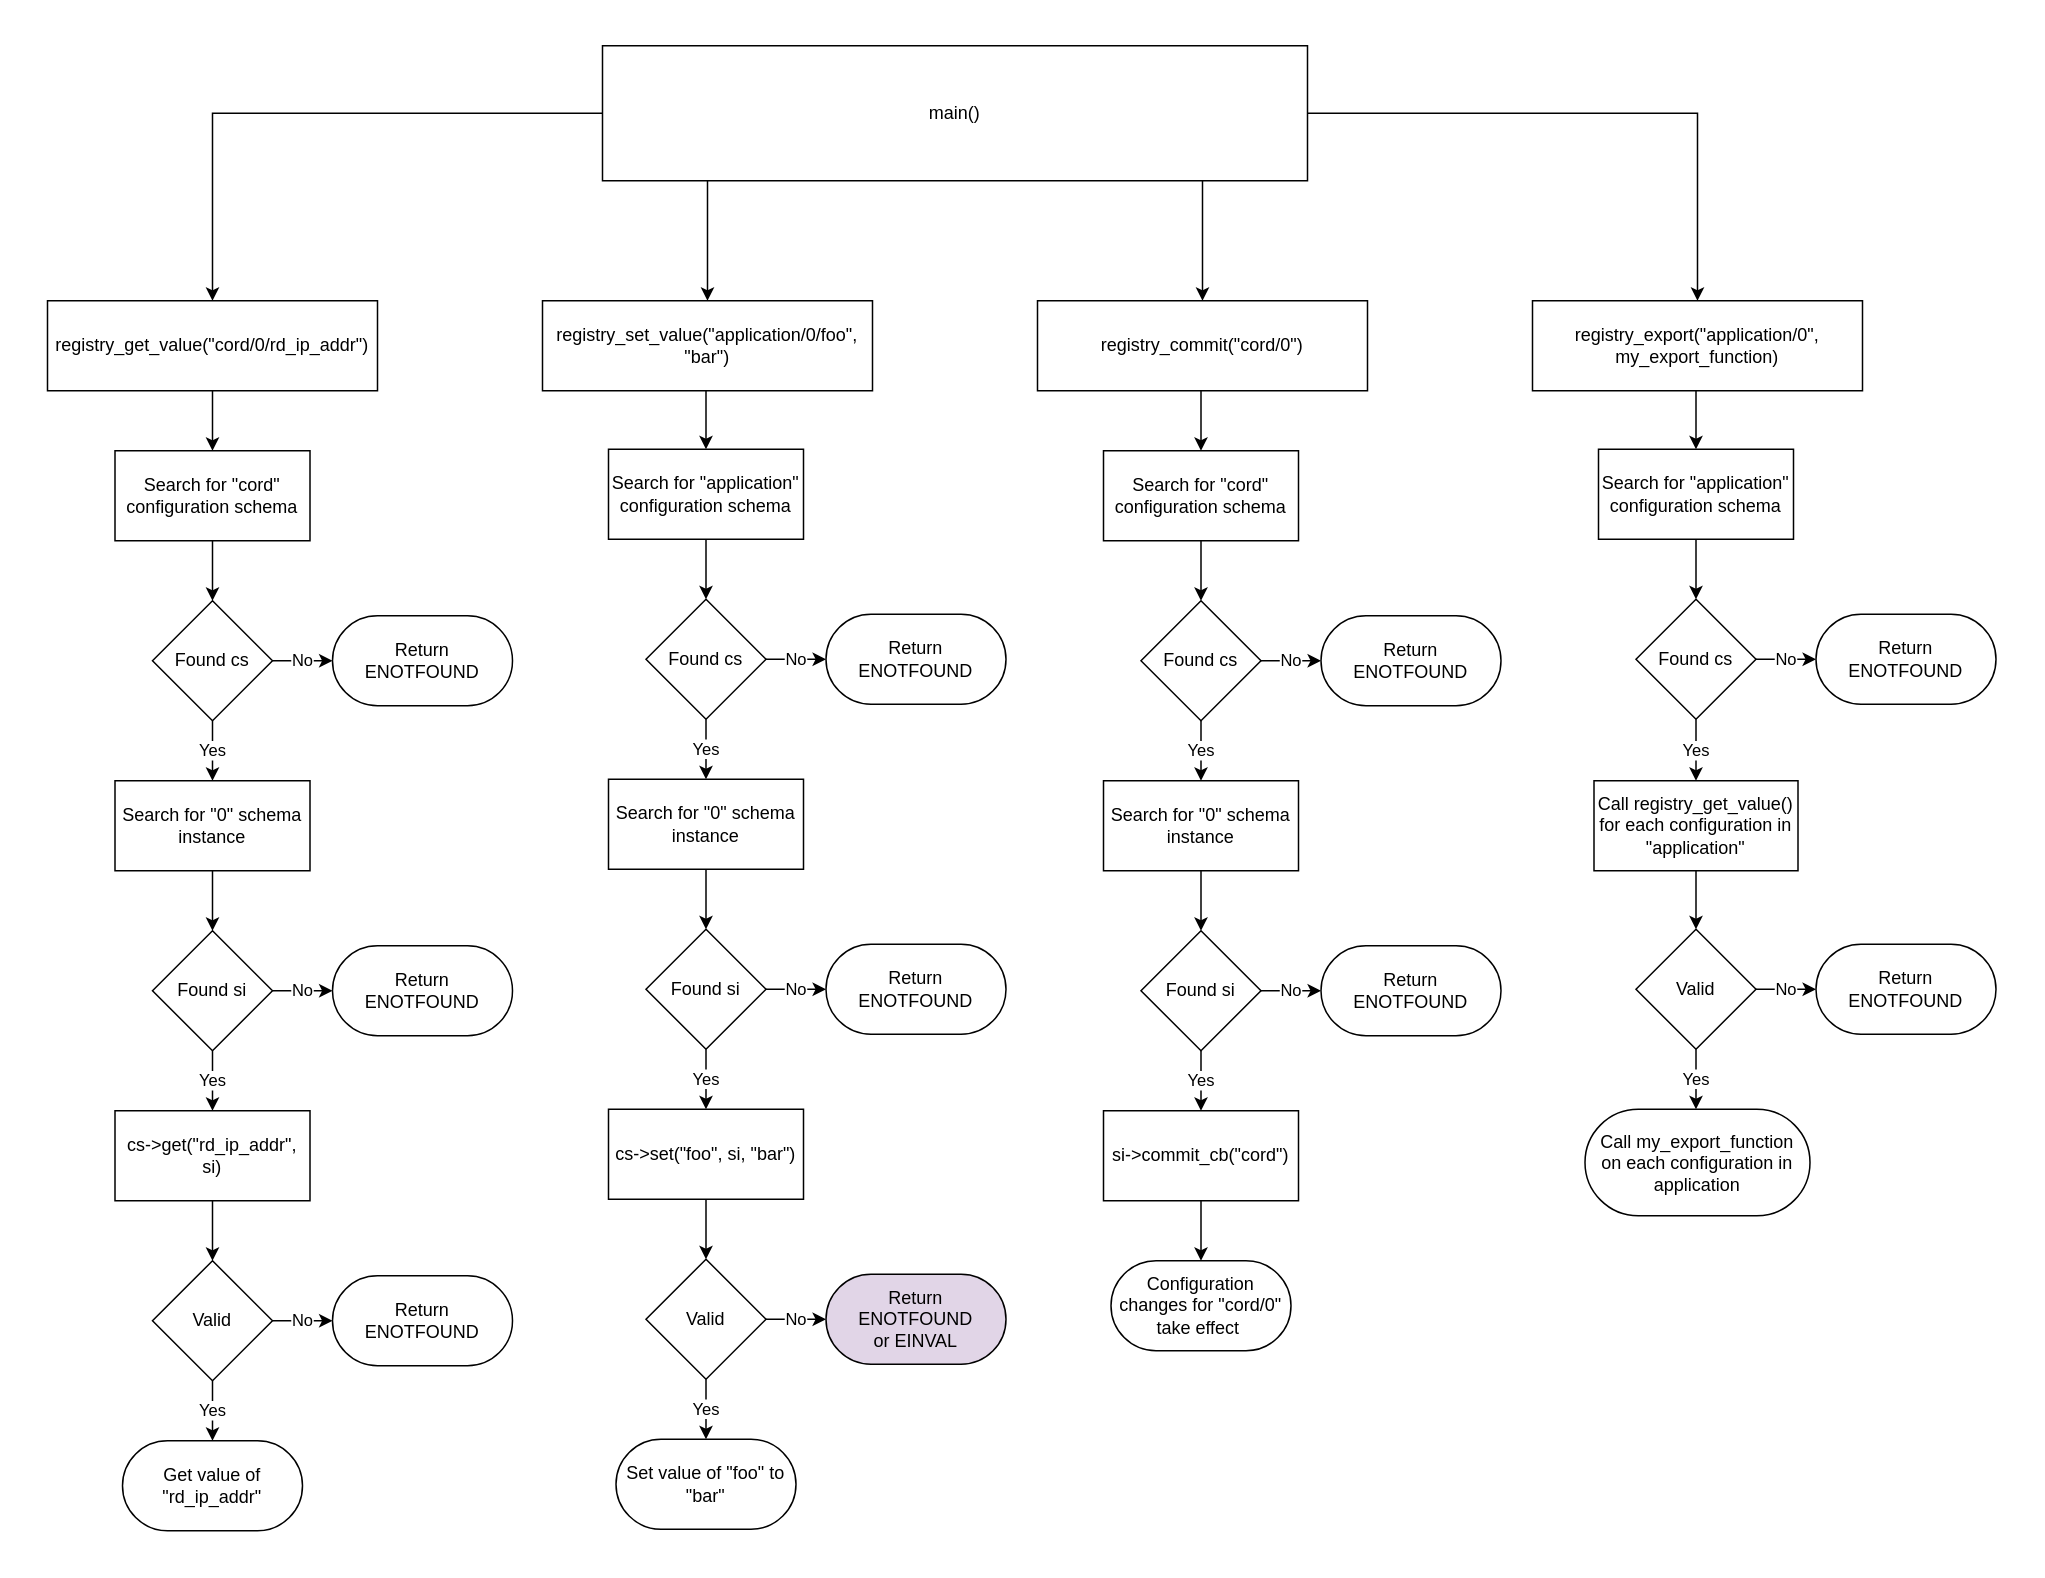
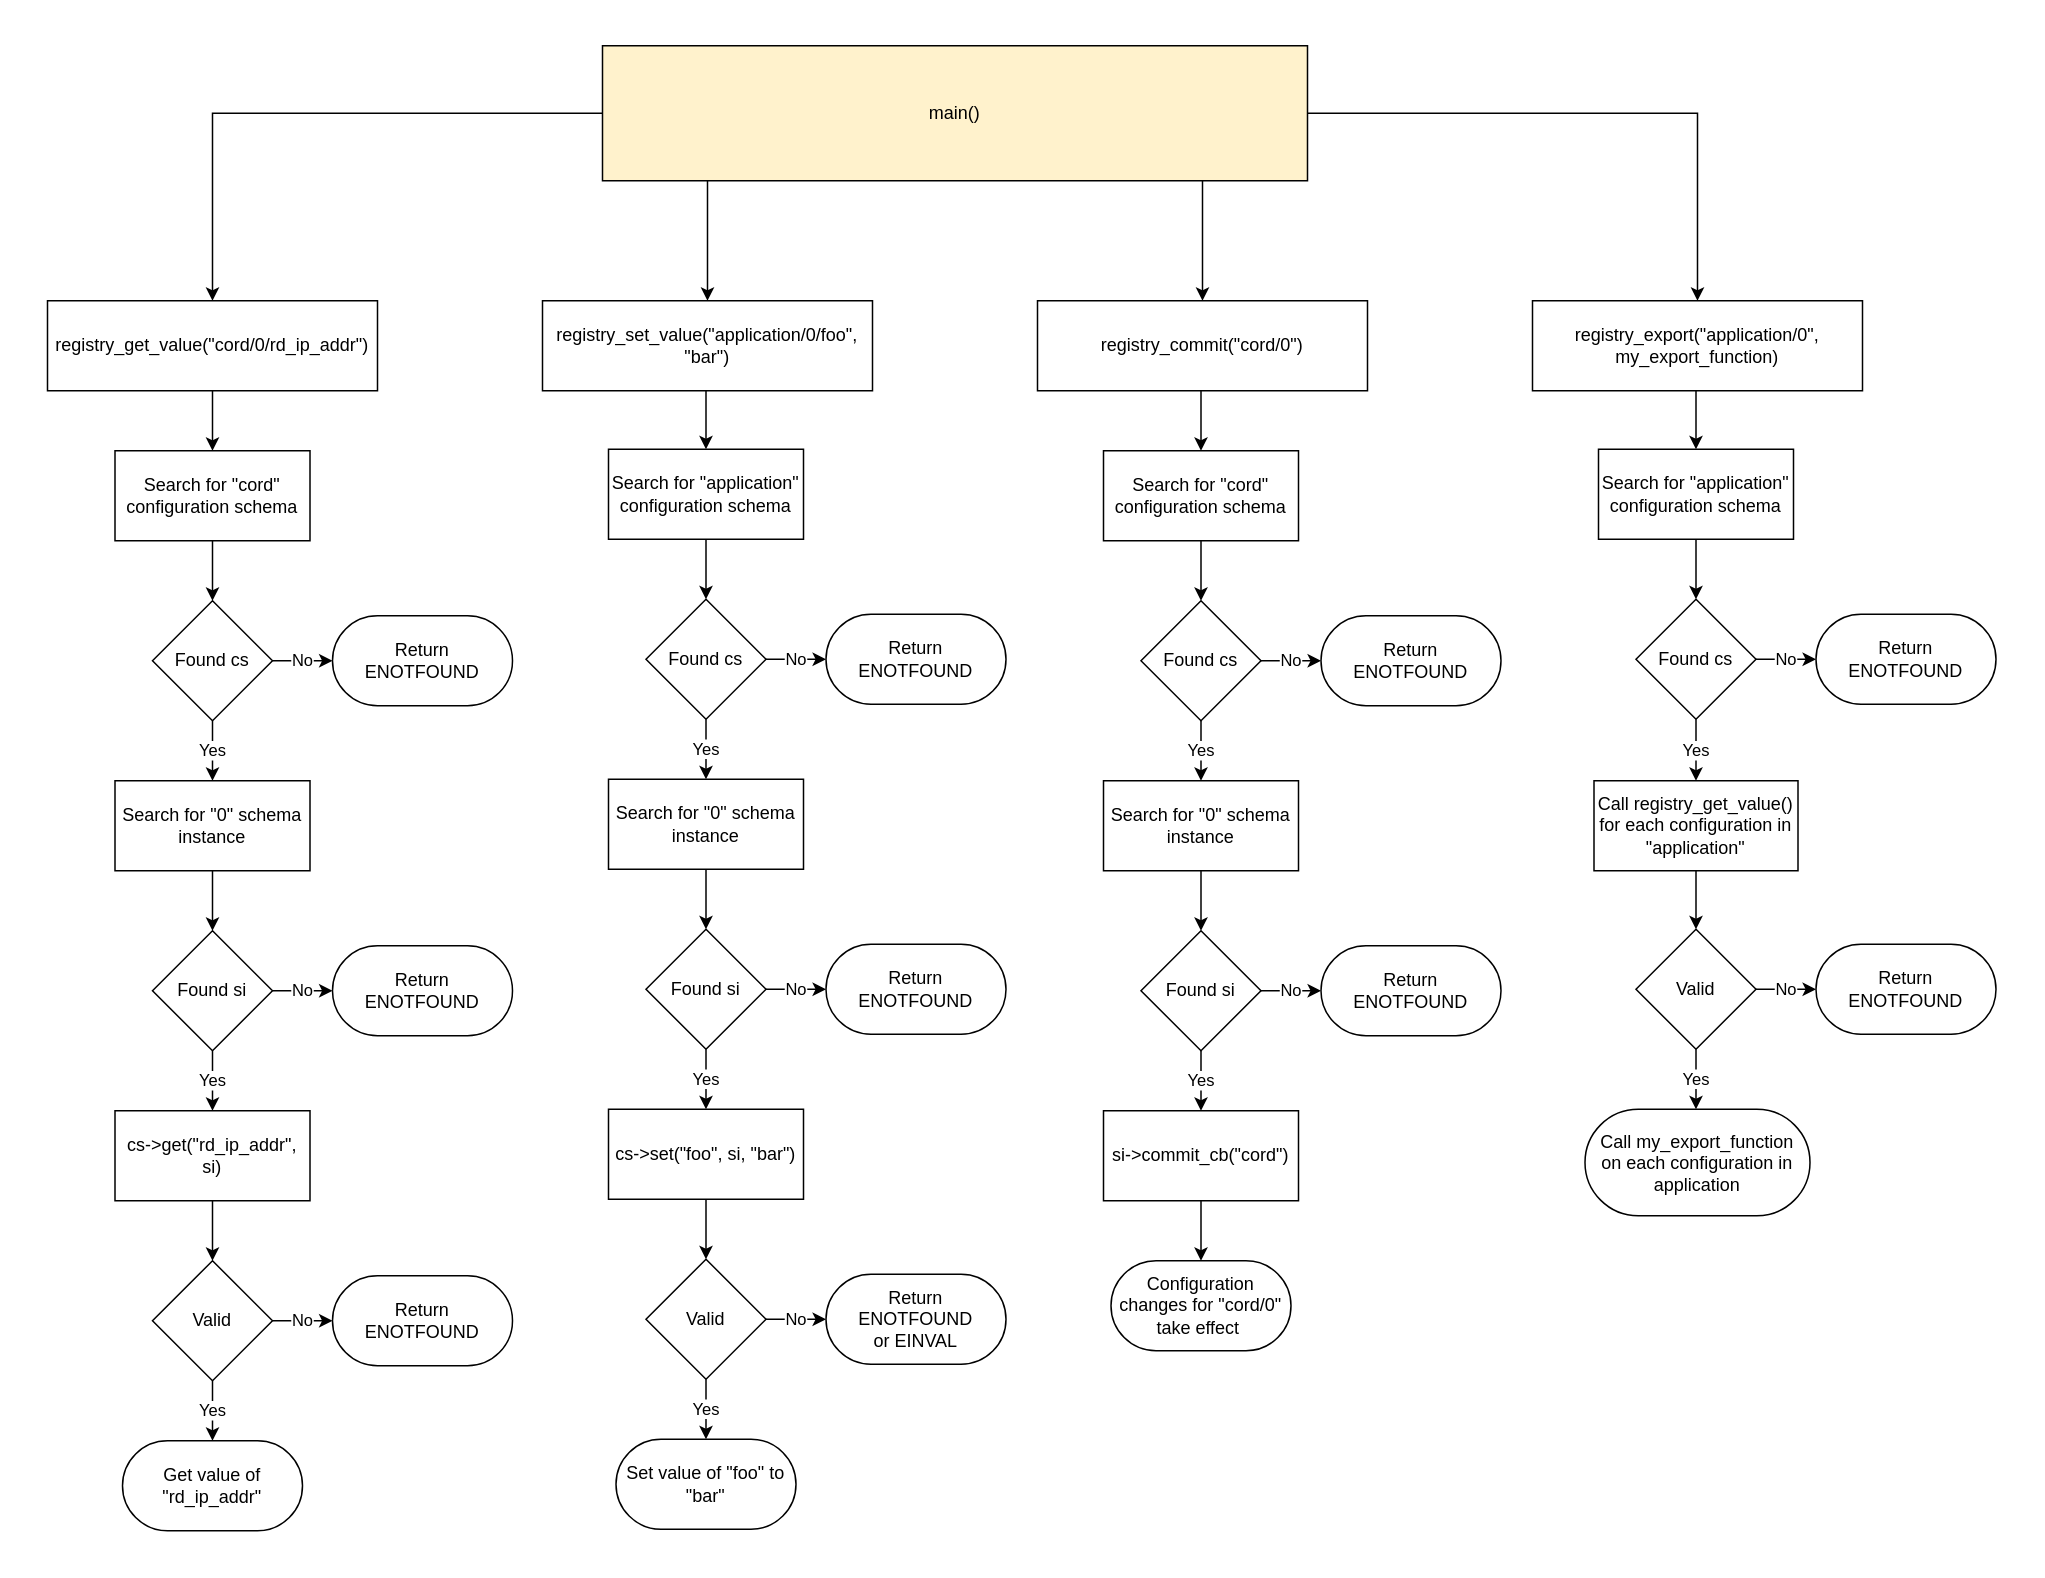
- <mxCell id="4" value="main()" style="rounded=0;whiteSpace=wrap;html=1;" parent="1" vertex="1"><mxGeometry x="401" y="30" width="470" height="90" as="geometry" /></mxCell>
+ <mxCell id="4" value="main()" style="rounded=0;whiteSpace=wrap;html=1;fillColor=#fff2cc;" parent="1" vertex="1"><mxGeometry x="401" y="30" width="470" height="90" as="geometry" /></mxCell>
- <mxCell id="42" value="Return&lt;br&gt;ENOTFOUND&lt;br&gt;or EINVAL" style="rounded=1;whiteSpace=wrap;html=1;arcSize=50;fillColor=#e1d5e7;" vertex="1" parent="1"><mxGeometry x="550" y="849" width="120" height="60" as="geometry" /></mxCell>
+ <mxCell id="42" value="Return&lt;br&gt;ENOTFOUND&lt;br&gt;or EINVAL" style="rounded=1;whiteSpace=wrap;html=1;arcSize=50;" vertex="1" parent="1"><mxGeometry x="550" y="849" width="120" height="60" as="geometry" /></mxCell>
